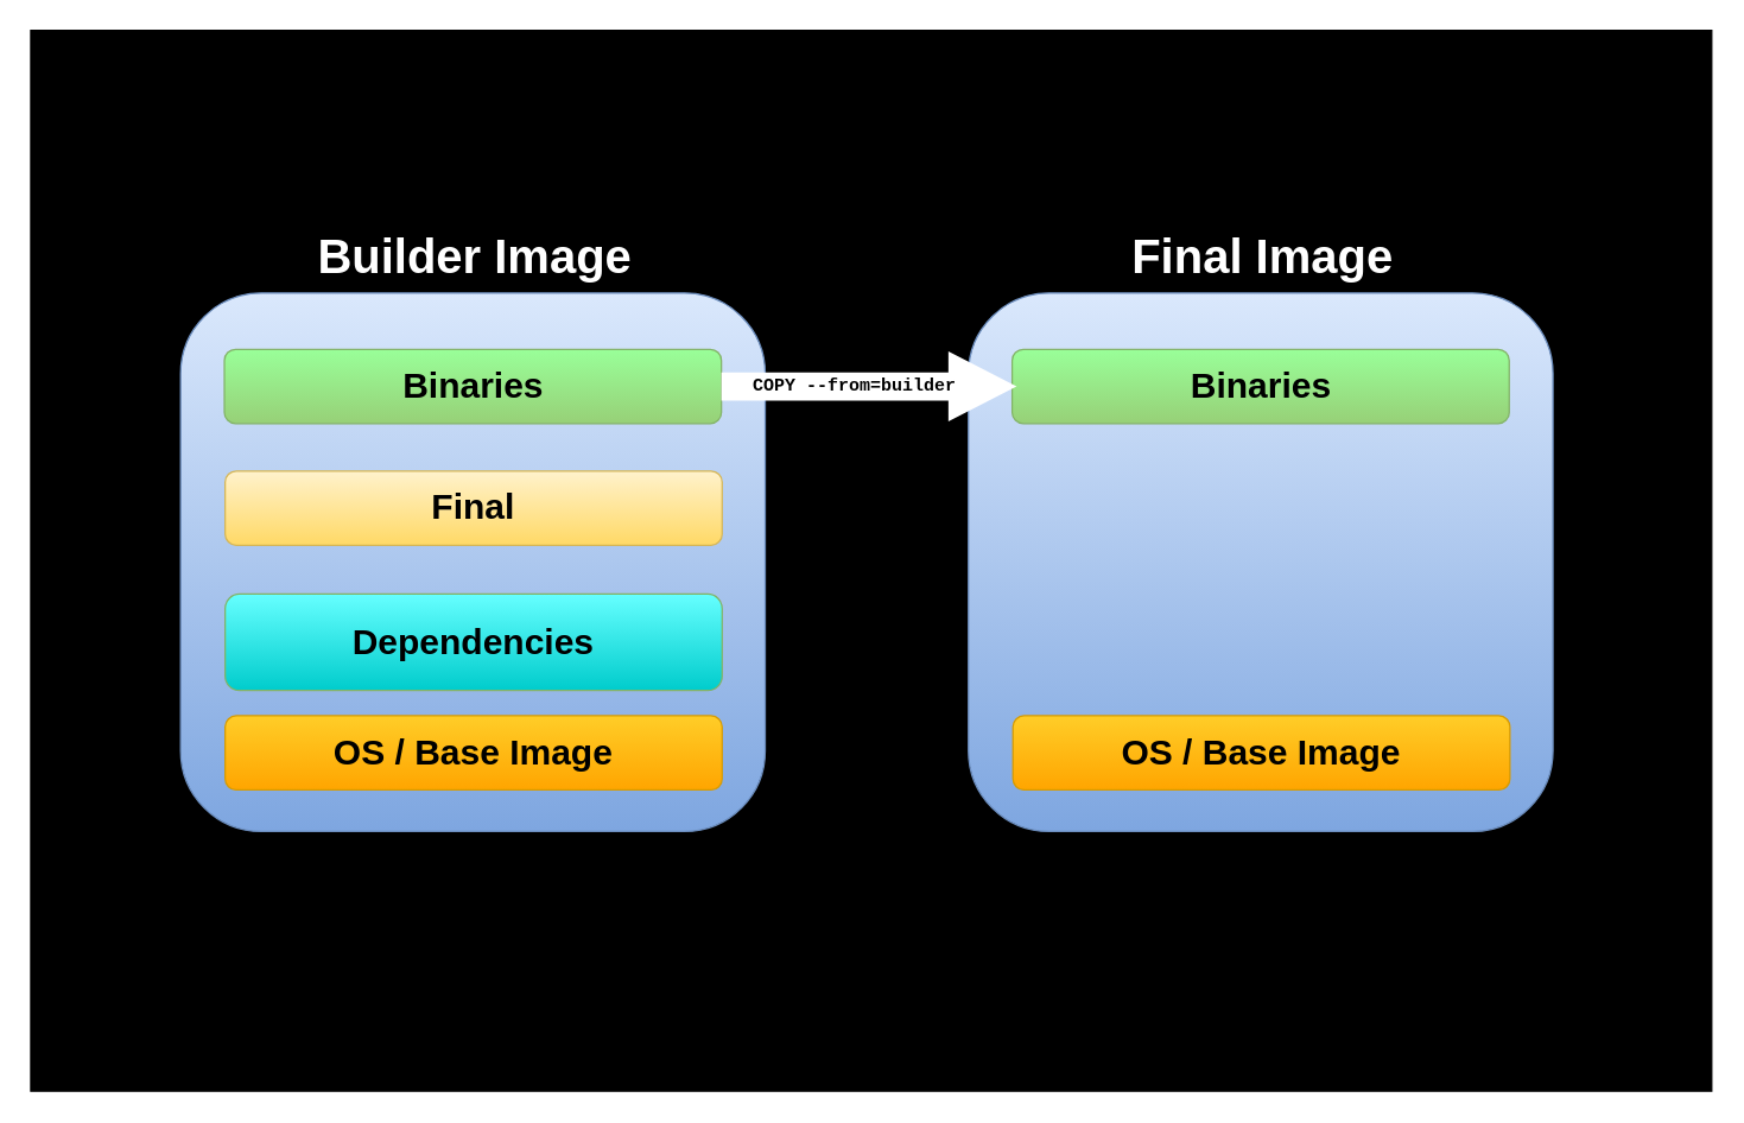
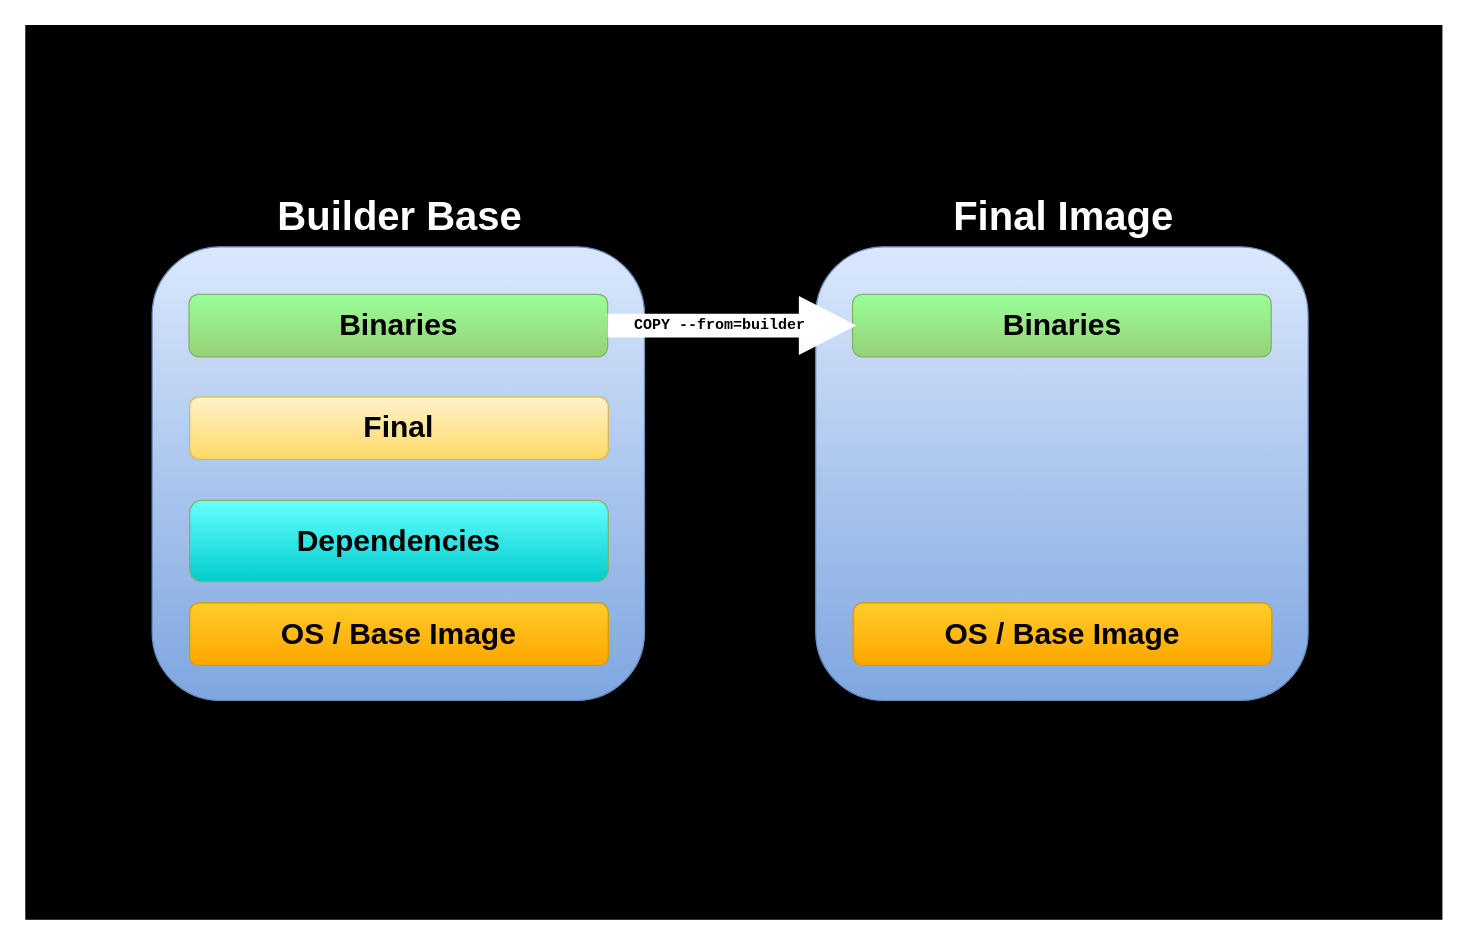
- <mxCell id="8" value="&lt;b&gt;&lt;font color=&quot;#ffffff&quot; style=&quot;font-size: 32px;&quot;&gt;Builder Image&lt;/font&gt;&lt;/b&gt;" style="text;html=1;align=center;verticalAlign=middle;resizable=0;points=[];autosize=1;strokeColor=none;fillColor=none;fontSize=16;" vertex="1" parent="1"><mxGeometry x="203.5" y="148" width="230" height="50" as="geometry" /></mxCell>
+ <mxCell id="8" value="&lt;b&gt;&lt;font color=&quot;#ffffff&quot; style=&quot;font-size: 32px;&quot;&gt;Builder Base&lt;/font&gt;&lt;/b&gt;" style="text;html=1;align=center;verticalAlign=middle;resizable=0;points=[];autosize=1;strokeColor=none;fillColor=none;fontSize=16;" vertex="1" parent="1"><mxGeometry x="203.5" y="148" width="230" height="50" as="geometry" /></mxCell>
